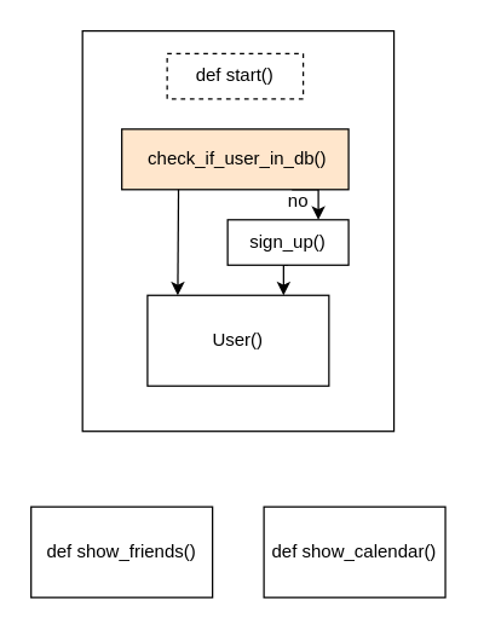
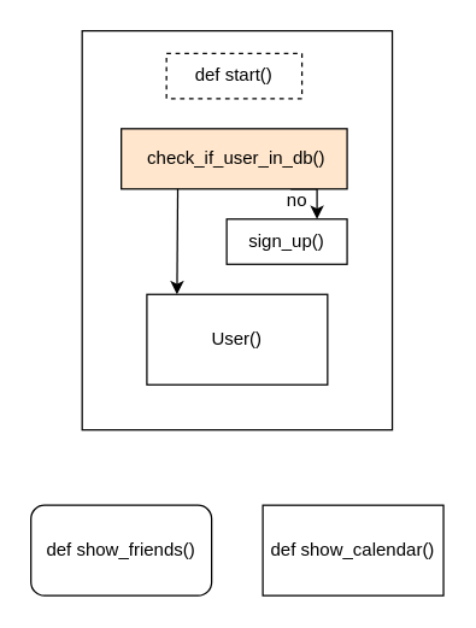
- <mxCell id="6" style="edgeStyle=orthogonalEdgeStyle;rounded=0;orthogonalLoop=1;jettySize=auto;html=1;exitX=0.5;exitY=1;exitDx=0;exitDy=0;entryX=0.75;entryY=0;entryDx=0;entryDy=0;" edge="1" parent="1" source="7" target="9"><mxGeometry relative="1" as="geometry" /></mxCell>
- <mxCell id="11" value="def show_friends()" style="rounded=0;whiteSpace=wrap;html=1;" vertex="1" parent="1"><mxGeometry x="20" y="335" width="120" height="60" as="geometry" /></mxCell>
+ <mxCell id="11" value="def show_friends()" style="whiteSpace=wrap;html=1;rounded=1;" vertex="1" parent="1"><mxGeometry x="20" y="335" width="120" height="60" as="geometry" /></mxCell>
